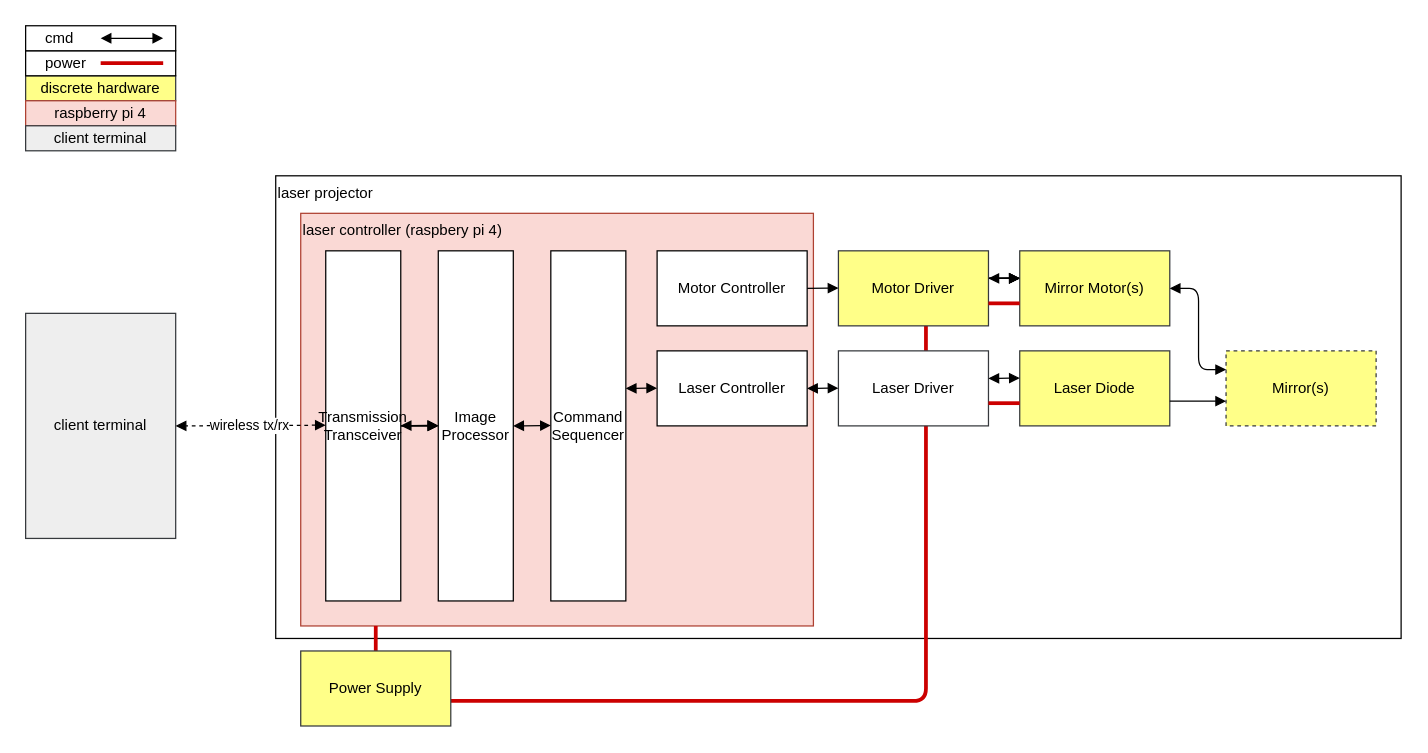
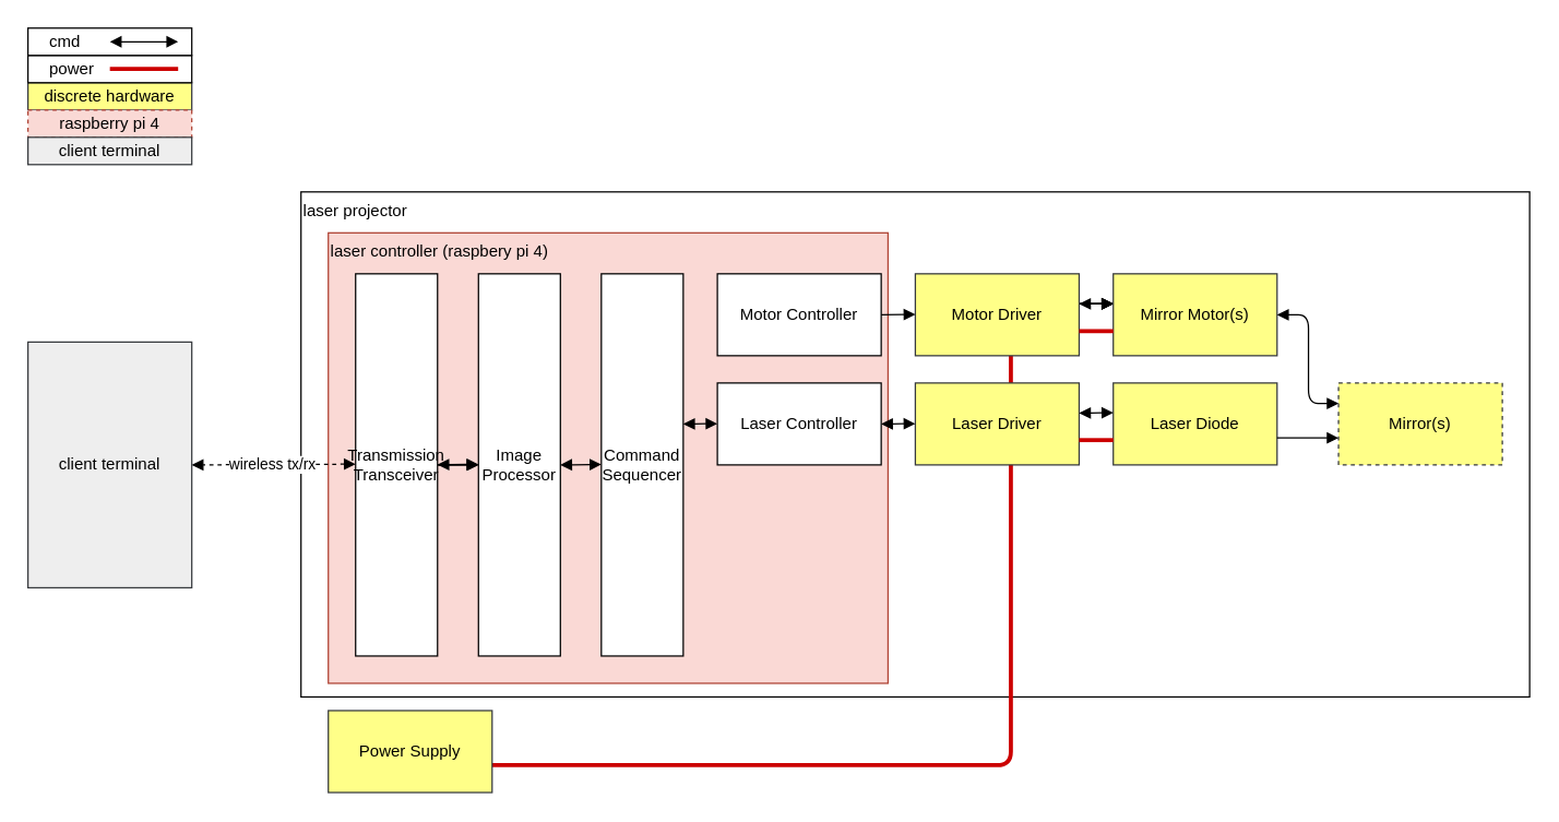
- <mxCell id="39" value="raspberry pi 4" style="rounded=0;whiteSpace=wrap;html=1;fillColor=#fad9d5;strokeColor=#ae4132;" vertex="1" parent="1"><mxGeometry x="20" y="80" width="120" height="20" as="geometry" /></mxCell>
+ <mxCell id="39" value="raspberry pi 4" style="rounded=0;whiteSpace=wrap;html=1;fillColor=#fad9d5;strokeColor=#ae4132;dashed=1;" vertex="1" parent="1"><mxGeometry x="20" y="80" width="120" height="20" as="geometry" /></mxCell>
- <mxCell id="13" value="Laser Driver" style="rounded=0;whiteSpace=wrap;html=1;fillColor=#ffffff;strokeColor=#36393d;" vertex="1" parent="1"><mxGeometry x="670" y="280" width="120" height="60" as="geometry" /></mxCell>
+ <mxCell id="13" value="Laser Driver" style="rounded=0;whiteSpace=wrap;html=1;fillColor=#ffff88;strokeColor=#36393d;" vertex="1" parent="1"><mxGeometry x="670" y="280" width="120" height="60" as="geometry" /></mxCell>
- <mxCell id="31" style="edgeStyle=elbowEdgeStyle;html=1;exitX=0.5;exitY=0;exitDx=0;exitDy=0;startArrow=none;startFill=0;endArrow=none;endFill=0;strokeColor=#CC0000;strokeWidth=3;" edge="1" parent="1" source="32" target="4"><mxGeometry relative="1" as="geometry" /></mxCell>
